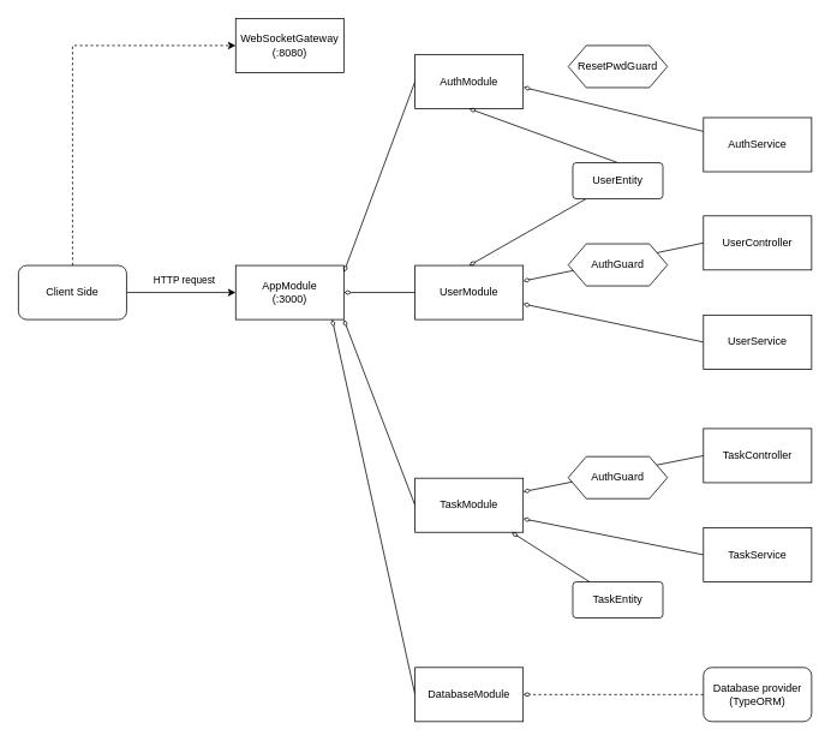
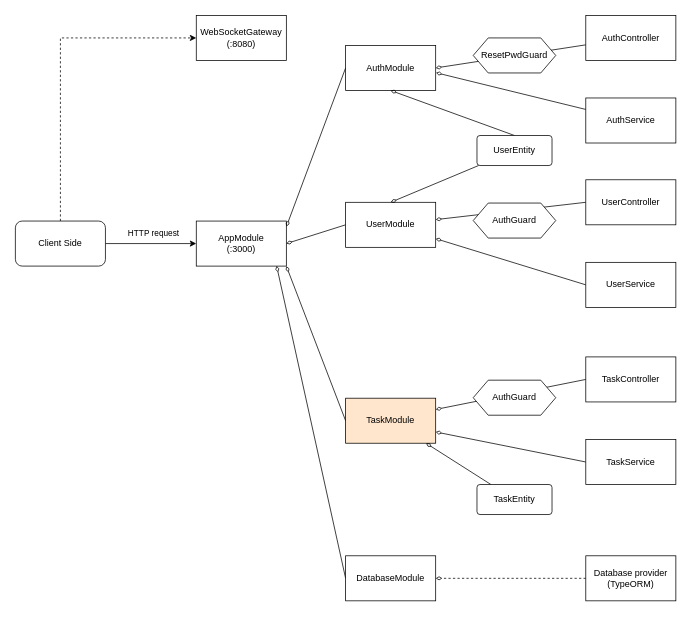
+ <mxCell id="19" value="AuthController" style="rounded=0;whiteSpace=wrap;html=1;" vertex="1" parent="1"><mxGeometry x="780" width="120" height="60" as="geometry" y="20" /></mxCell>
+ <mxCell id="18" style="rounded=0;orthogonalLoop=1;jettySize=auto;html=1;entryX=1;entryY=0.5;entryDx=0;entryDy=0;endArrow=diamondThin;endFill=0;" edge="1" parent="1" source="19" target="11"><mxGeometry relative="1" as="geometry" /></mxCell>
- <mxCell id="9" value="UserModule" style="rounded=0;whiteSpace=wrap;html=1;" vertex="1" parent="1"><mxGeometry x="460" y="294" width="120" height="60" as="geometry" /></mxCell>
+ <mxCell id="9" value="UserModule" style="rounded=0;whiteSpace=wrap;html=1;" vertex="1" parent="1"><mxGeometry x="460" y="269" width="120" height="60" as="geometry" /></mxCell>
- <mxCell id="13" value="TaskModule" style="rounded=0;whiteSpace=wrap;html=1;" vertex="1" parent="1"><mxGeometry x="460" y="530" width="120" height="60" as="geometry" /></mxCell>
+ <mxCell id="13" value="TaskModule" style="rounded=0;whiteSpace=wrap;html=1;fillColor=#ffe6cc;" vertex="1" parent="1"><mxGeometry x="460" y="530" width="120" height="60" as="geometry" /></mxCell>
- <mxCell id="32" value="Database provider&lt;br&gt;(TypeORM)" style="whiteSpace=wrap;html=1;rounded=1;" vertex="1" parent="1"><mxGeometry x="780" y="740" width="120" height="60" as="geometry" /></mxCell>
+ <mxCell id="32" value="Database provider&lt;br&gt;(TypeORM)" style="rounded=0;whiteSpace=wrap;html=1;" vertex="1" parent="1"><mxGeometry x="780" y="740" width="120" height="60" as="geometry" /></mxCell>
